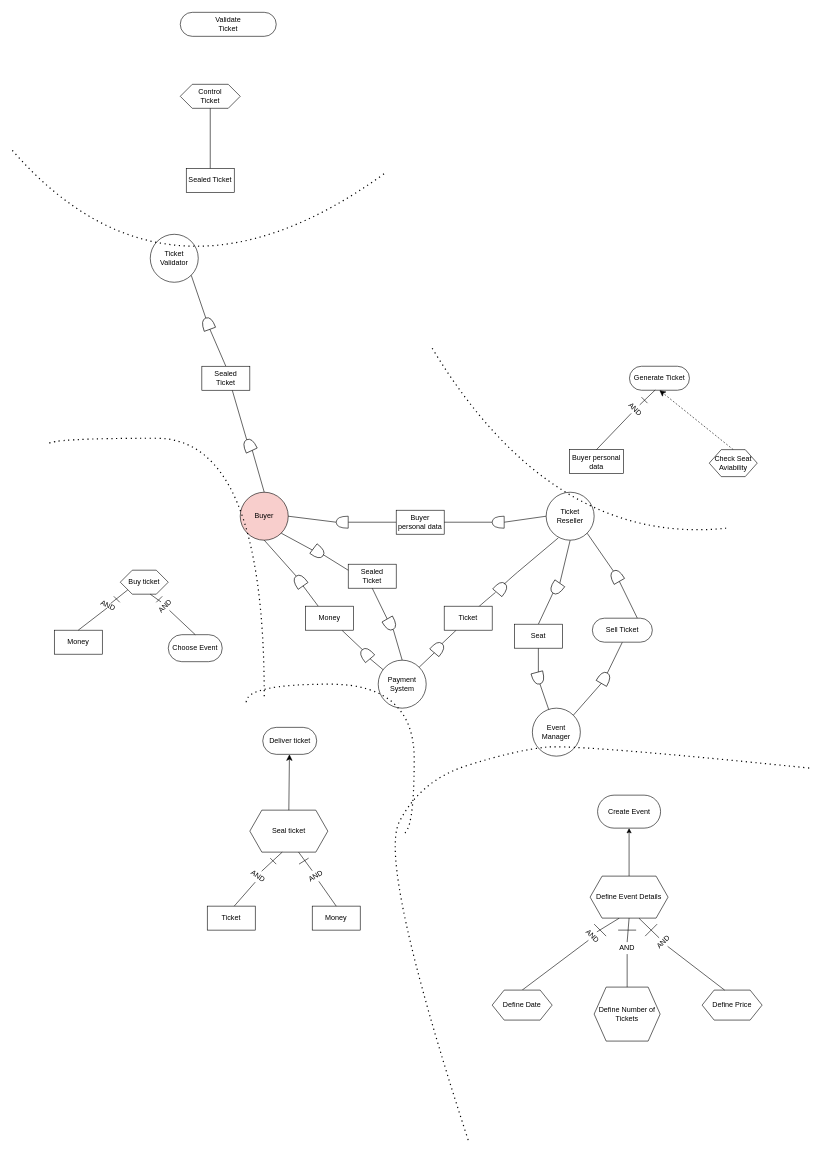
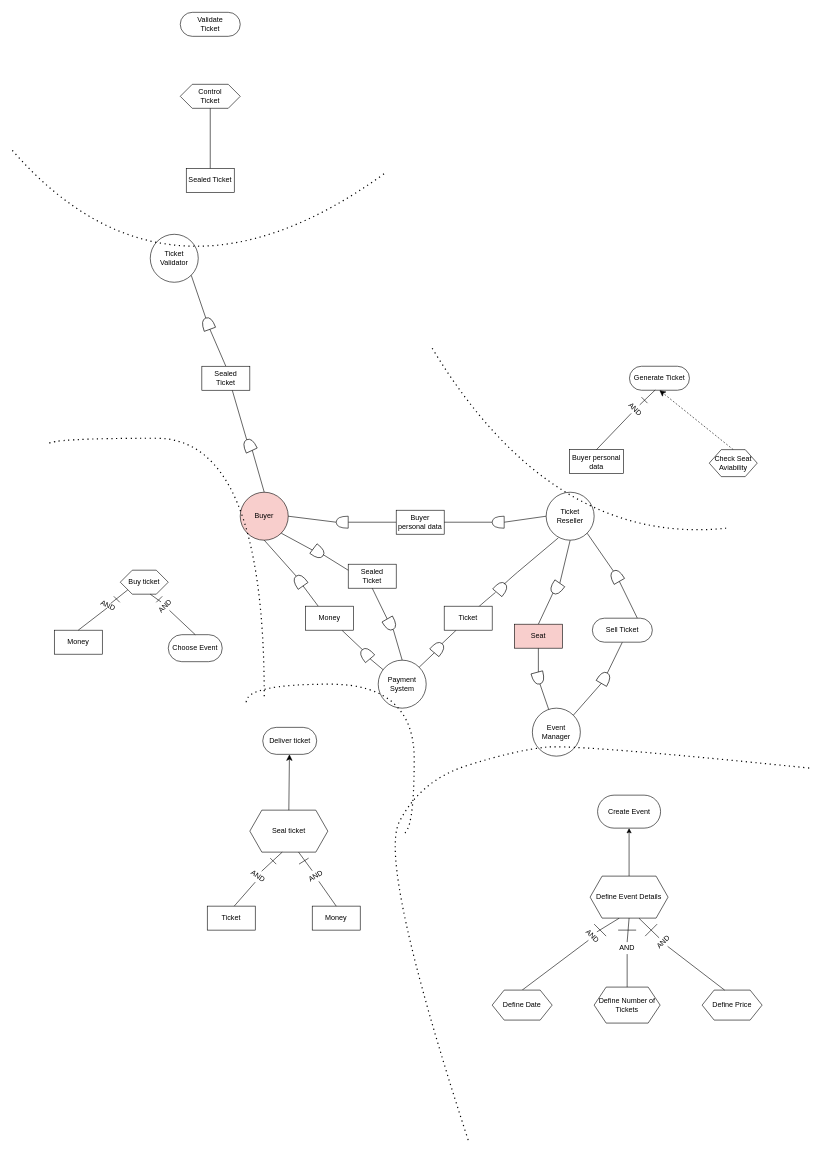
- <mxCell id="87" value="Validate &lt;br&gt;Ticket" style="rounded=1;whiteSpace=wrap;html=1;glass=0;arcSize=50;" parent="1" vertex="1"><mxGeometry x="300" y="20" width="160" height="40" as="geometry" /></mxCell>
+ <mxCell id="87" value="Validate &lt;br&gt;Ticket" style="rounded=1;whiteSpace=wrap;html=1;glass=0;arcSize=50;" parent="1" vertex="1"><mxGeometry x="300" y="20" width="100" height="40" as="geometry" /></mxCell>
- <mxCell id="9" value="Seat" style="rounded=0;whiteSpace=wrap;html=1;" parent="1" vertex="1"><mxGeometry x="857" y="1040" width="80" height="40" as="geometry" /></mxCell>
+ <mxCell id="9" value="Seat" style="rounded=0;whiteSpace=wrap;html=1;fillColor=#f8cecc;" parent="1" vertex="1"><mxGeometry x="857" y="1040" width="80" height="40" as="geometry" /></mxCell>
- <mxCell id="28" value="Define Number of Tickets" style="shape=hexagon;perimeter=hexagonPerimeter2;whiteSpace=wrap;html=1;fixedSize=1;" parent="1" vertex="1"><mxGeometry x="990" y="1645" width="110" height="90" as="geometry" /></mxCell>
+ <mxCell id="28" value="Define Number of Tickets" style="shape=hexagon;perimeter=hexagonPerimeter2;whiteSpace=wrap;html=1;fixedSize=1;" parent="1" vertex="1"><mxGeometry x="990" y="1645" width="110" height="60" as="geometry" /></mxCell>
